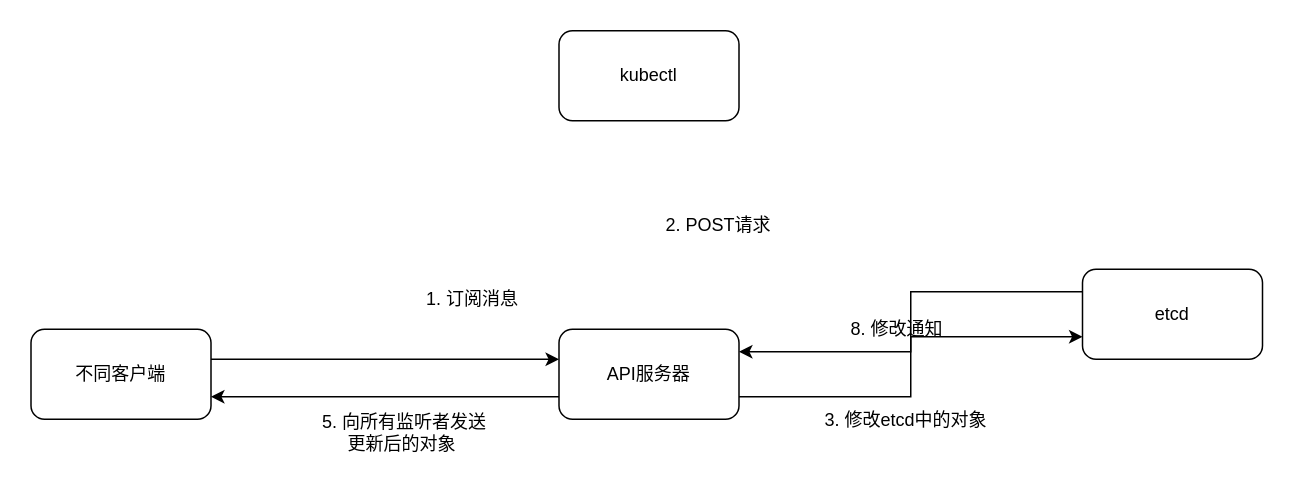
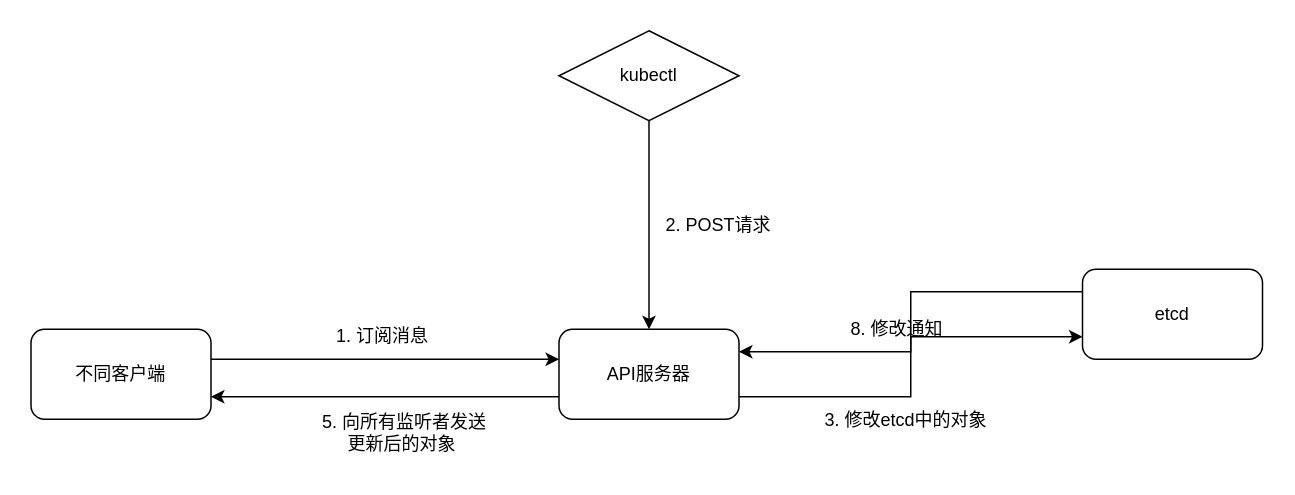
- <mxCell id="9" value="kubectl" style="rounded=1;whiteSpace=wrap;html=1;" vertex="1" parent="1"><mxGeometry x="372" y="20" width="120" height="60" as="geometry" /></mxCell>
+ <mxCell id="9" value="kubectl" style="rhombus;whiteSpace=wrap;html=1;" vertex="1" parent="1"><mxGeometry x="372" y="20" width="120" height="60" as="geometry" /></mxCell>
+ <mxCell id="8" style="edgeStyle=orthogonalEdgeStyle;rounded=0;orthogonalLoop=1;jettySize=auto;html=1;entryX=0.5;entryY=0;entryDx=0;entryDy=0;" edge="1" parent="1" source="9" target="5"><mxGeometry relative="1" as="geometry" /></mxCell>
- <mxCell id="11" value="1. 订阅消息" style="text;html=1;align=center;verticalAlign=middle;resizable=0;points=[];autosize=1;strokeColor=none;fillColor=none;" vertex="1" parent="1"><mxGeometry x="274" y="186" width="79" height="26" as="geometry" /></mxCell>
+ <mxCell id="11" value="1. 订阅消息" style="text;html=1;align=center;verticalAlign=middle;resizable=0;points=[];autosize=1;strokeColor=none;fillColor=none;" vertex="1" parent="1"><mxGeometry x="214" y="211" width="79" height="26" as="geometry" /></mxCell>
